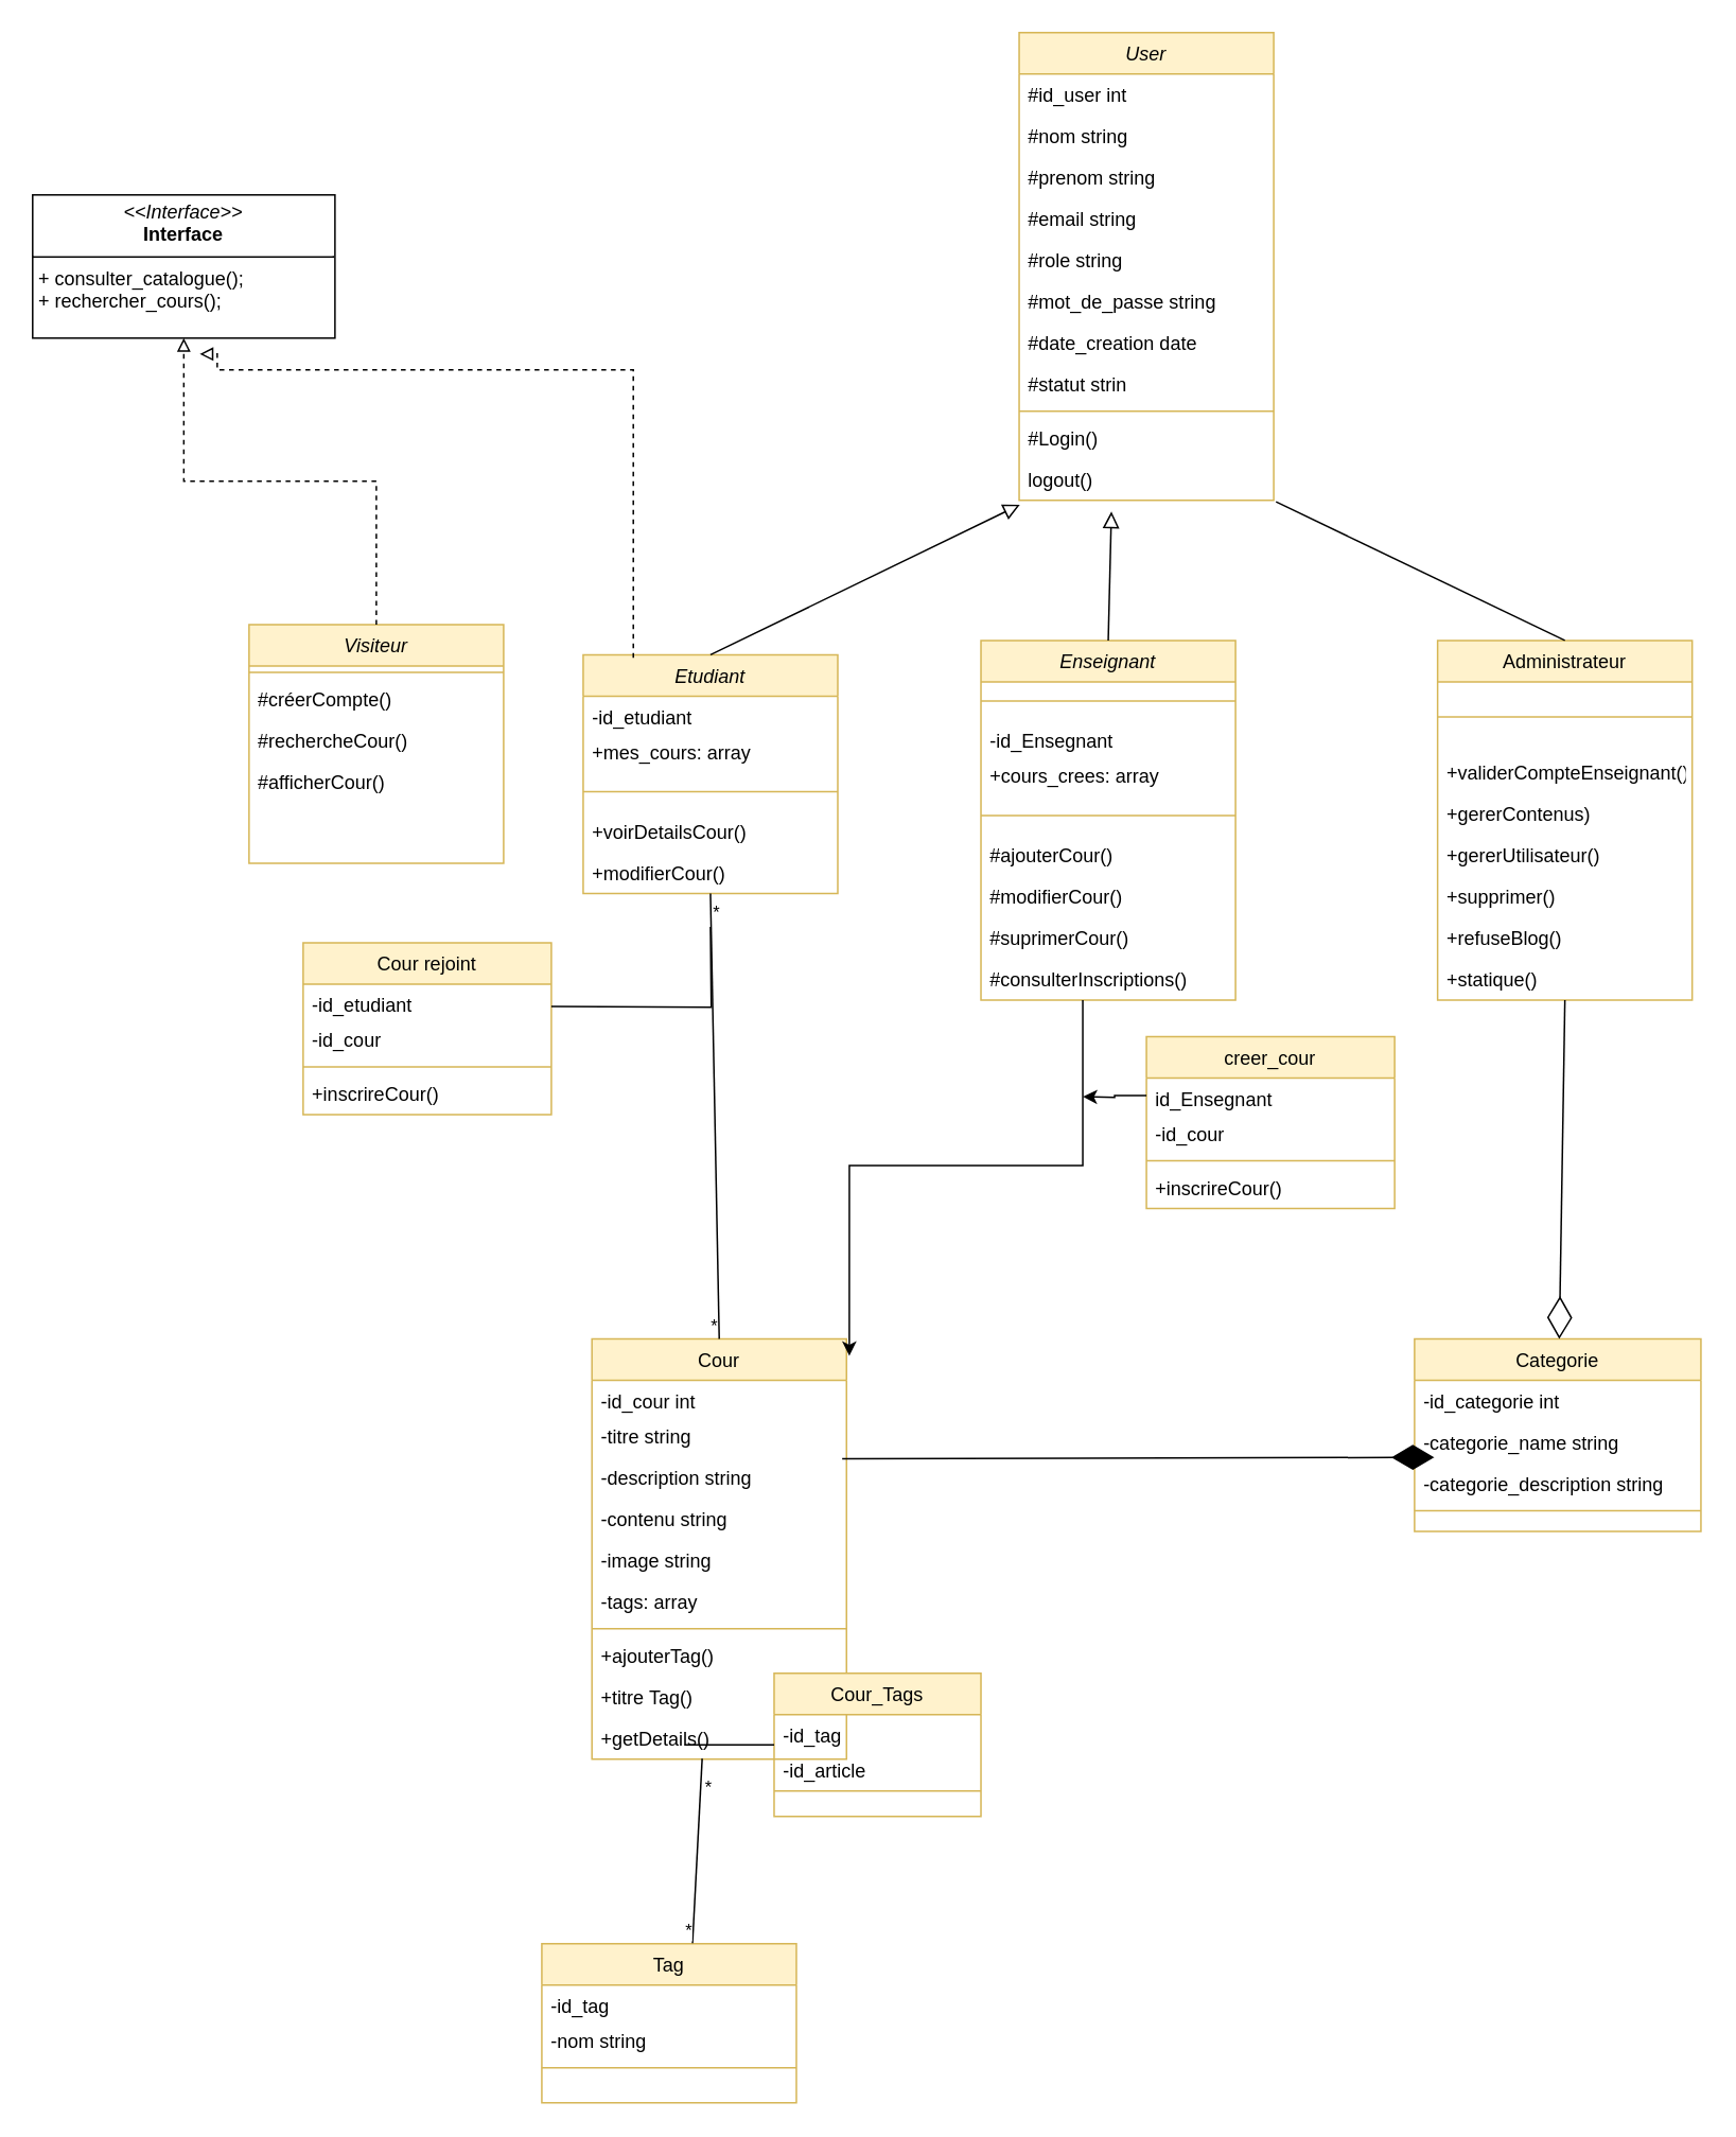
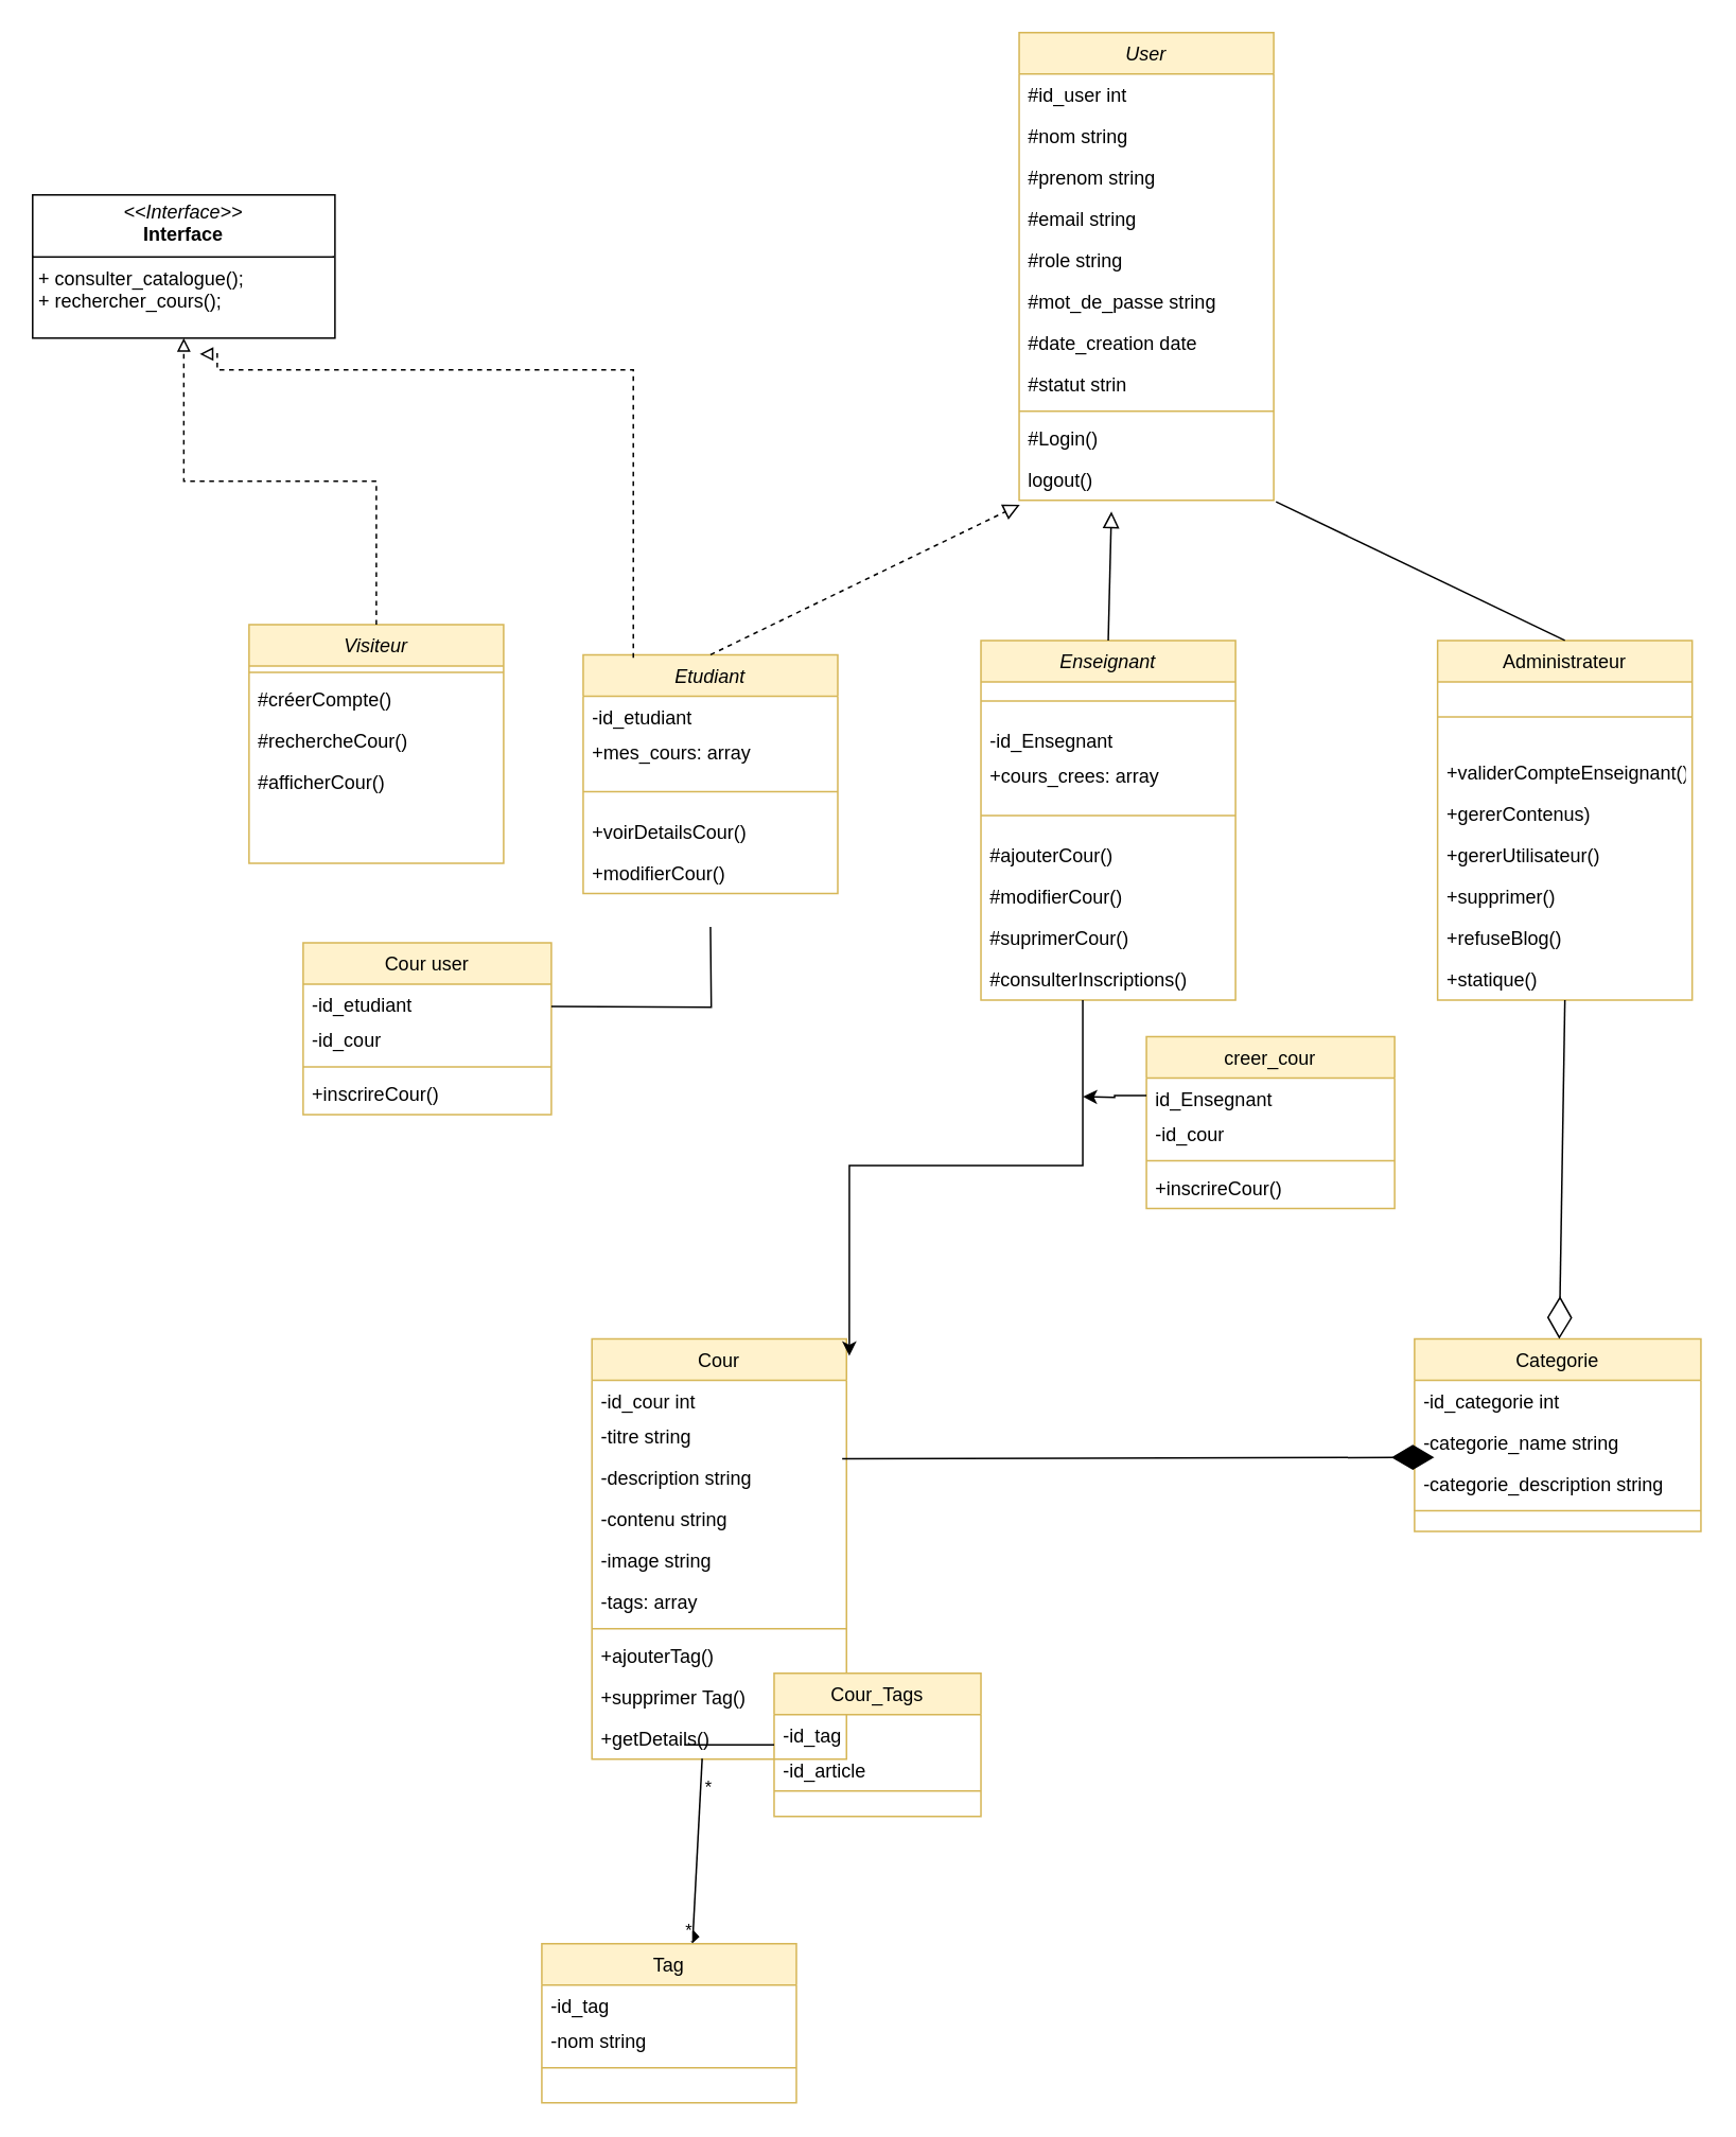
- <mxCell id="63" value="" style="endArrow=block;html=1;rounded=0;align=center;verticalAlign=bottom;endFill=0;labelBackgroundColor=none;endSize=8;entryX=0.003;entryY=1.103;entryDx=0;entryDy=0;exitX=0.5;exitY=0;exitDx=0;exitDy=0;entryPerimeter=0;" parent="1" source="7" target="75" edge="1"><mxGeometry x="0.375" y="10" relative="1" as="geometry"><mxPoint x="336" y="702" as="sourcePoint" /><mxPoint x="476" y="408" as="targetPoint" /><Array as="points" /><mxPoint x="-1" as="offset" /></mxGeometry></mxCell>
+ <mxCell id="63" value="" style="endArrow=block;html=1;rounded=0;align=center;verticalAlign=bottom;endFill=0;labelBackgroundColor=none;endSize=8;entryX=0.003;entryY=1.103;entryDx=0;entryDy=0;exitX=0.5;exitY=0;exitDx=0;exitDy=0;entryPerimeter=0;dashed=1;" parent="1" source="7" target="75" edge="1"><mxGeometry x="0.375" y="10" relative="1" as="geometry"><mxPoint x="336" y="702" as="sourcePoint" /><mxPoint x="476" y="408" as="targetPoint" /><Array as="points" /><mxPoint x="-1" as="offset" /></mxGeometry></mxCell>
- <mxCell id="54" value="Cour rejoint" style="swimlane;fontStyle=0;align=center;verticalAlign=top;childLayout=stackLayout;horizontal=1;startSize=26;horizontalStack=0;resizeParent=1;resizeLast=0;collapsible=1;marginBottom=0;rounded=0;shadow=0;strokeWidth=1;fillColor=#fff2cc;strokeColor=#d6b656;" parent="1" vertex="1"><mxGeometry x="190" y="592" width="156" height="108" as="geometry"><mxRectangle x="550" y="140" width="160" height="26" as="alternateBounds" /></mxGeometry></mxCell>
+ <mxCell id="54" value="Cour user" style="swimlane;fontStyle=0;align=center;verticalAlign=top;childLayout=stackLayout;horizontal=1;startSize=26;horizontalStack=0;resizeParent=1;resizeLast=0;collapsible=1;marginBottom=0;rounded=0;shadow=0;strokeWidth=1;fillColor=#fff2cc;strokeColor=#d6b656;" parent="1" vertex="1"><mxGeometry x="190" y="592" width="156" height="108" as="geometry"><mxRectangle x="550" y="140" width="160" height="26" as="alternateBounds" /></mxGeometry></mxCell>
- <mxCell id="82" value="" style="endArrow=none;html=1;rounded=0;exitX=0.5;exitY=1;exitDx=0;exitDy=0;entryX=0.5;entryY=0;entryDx=0;entryDy=0;" parent="1" source="7" target="30" edge="1"><mxGeometry relative="1" as="geometry"><mxPoint x="426" y="642" as="sourcePoint" /><mxPoint x="586" y="642" as="targetPoint" /></mxGeometry></mxCell>
- <mxCell id="83" value="*" style="edgeLabel;resizable=0;html=1;align=left;verticalAlign=bottom;" parent="82" connectable="0" vertex="1"><mxGeometry x="-1" relative="1" as="geometry"><mxPoint y="20" as="offset" /></mxGeometry></mxCell>
- <mxCell id="84" value="*" style="edgeLabel;resizable=0;html=1;align=right;verticalAlign=bottom;" parent="82" connectable="0" vertex="1"><mxGeometry x="1" relative="1" as="geometry" /></mxCell>
- <mxCell id="39" value="+titre Tag()" style="text;align=left;verticalAlign=top;spacingLeft=4;spacingRight=4;overflow=hidden;rotatable=0;points=[[0,0.5],[1,0.5]];portConstraint=eastwest;" vertex="1" parent="30"><mxGeometry y="212" width="160" height="26" as="geometry" /></mxCell>
+ <mxCell id="39" value="+supprimer Tag()" style="text;align=left;verticalAlign=top;spacingLeft=4;spacingRight=4;overflow=hidden;rotatable=0;points=[[0,0.5],[1,0.5]];portConstraint=eastwest;" vertex="1" parent="30"><mxGeometry y="212" width="160" height="26" as="geometry" /></mxCell>
- <mxCell id="79" value="" style="endArrow=none;html=1;rounded=0;entryX=0.592;entryY=-0.003;entryDx=0;entryDy=0;entryPerimeter=0;exitX=0.433;exitY=0.987;exitDx=0;exitDy=0;exitPerimeter=0;" parent="1" source="40" target="41" edge="1"><mxGeometry relative="1" as="geometry"><mxPoint x="616" y="792" as="sourcePoint" /><mxPoint x="776" y="792" as="targetPoint" /></mxGeometry></mxCell>
+ <mxCell id="79" value="" style="endArrow=diamond;html=1;rounded=0;entryX=0.592;entryY=-0.003;entryDx=0;entryDy=0;entryPerimeter=0;exitX=0.433;exitY=0.987;exitDx=0;exitDy=0;exitPerimeter=0;" parent="1" source="40" target="41" edge="1"><mxGeometry relative="1" as="geometry"><mxPoint x="616" y="792" as="sourcePoint" /><mxPoint x="776" y="792" as="targetPoint" /></mxGeometry></mxCell>
